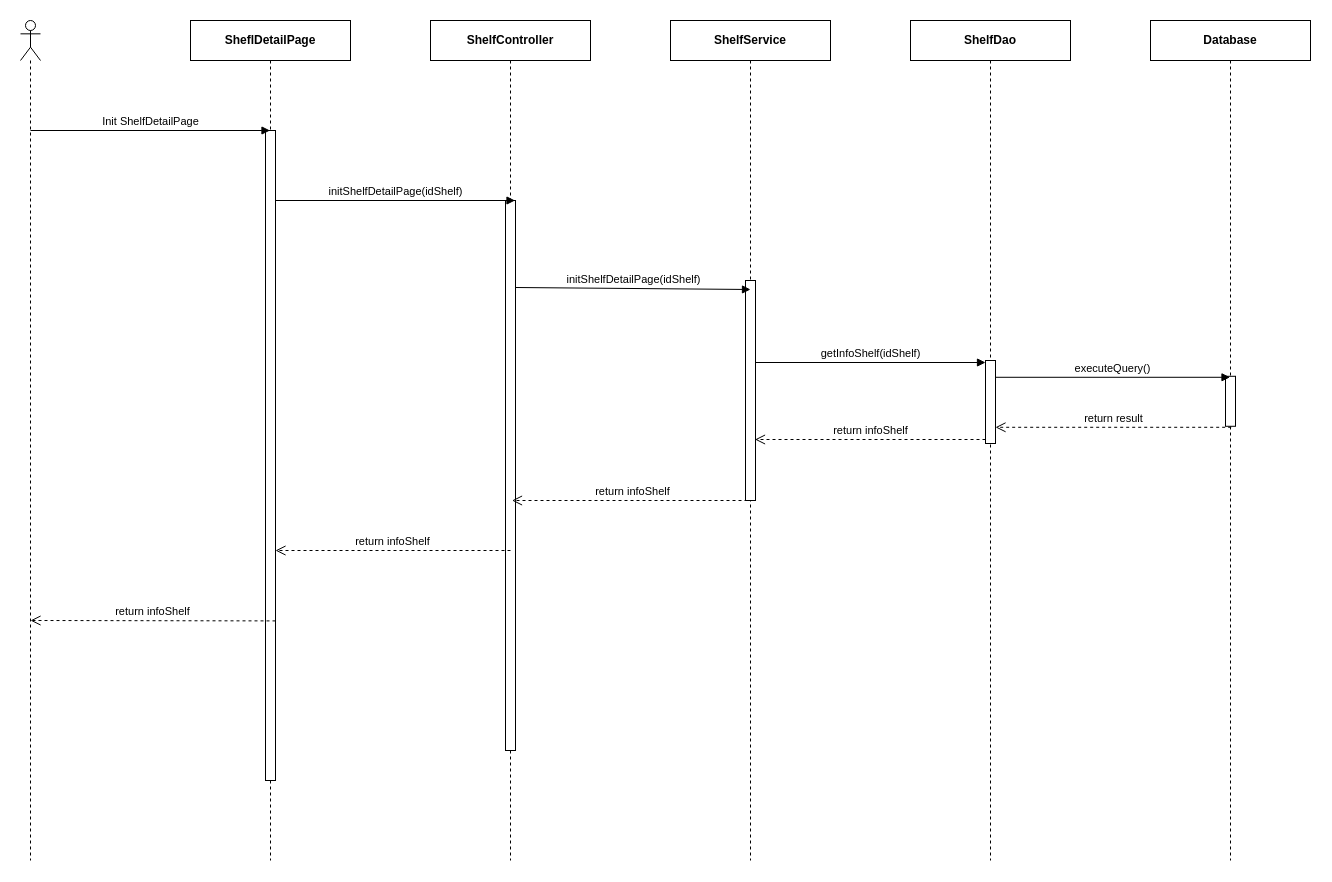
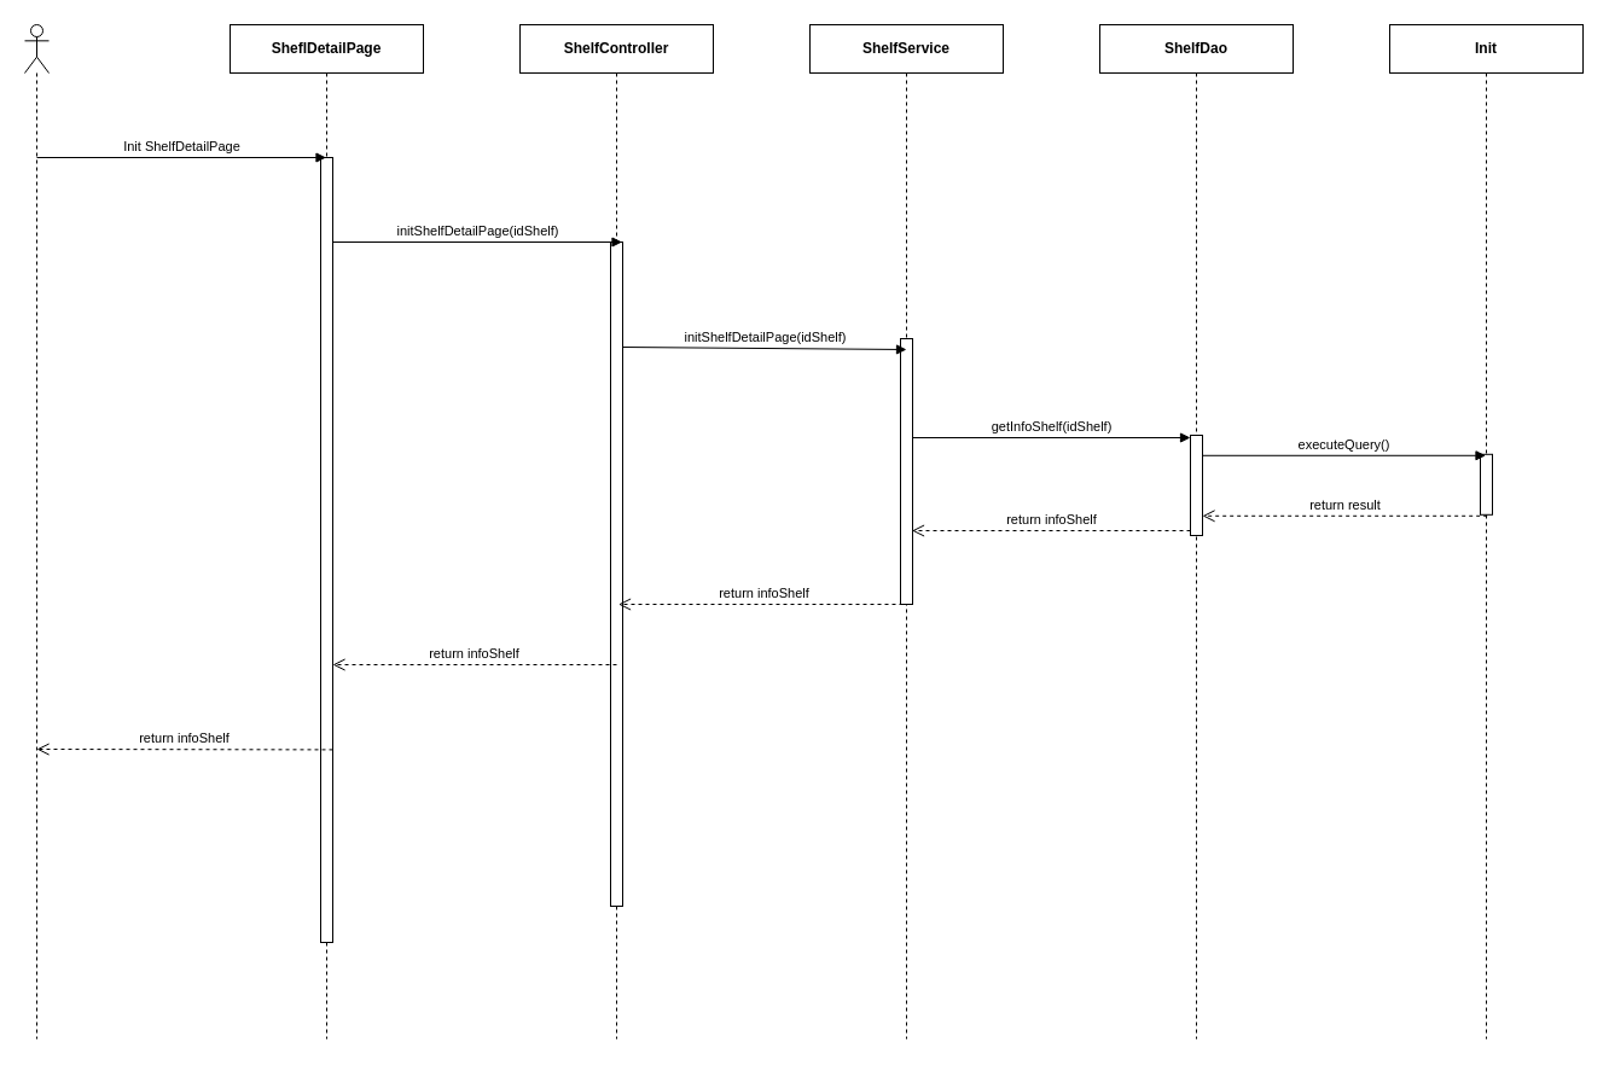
- <mxCell id="18" value="&lt;b&gt;Database&lt;/b&gt;" style="shape=umlLifeline;perimeter=lifelinePerimeter;whiteSpace=wrap;html=1;container=1;collapsible=0;recursiveResize=0;outlineConnect=0;" parent="1" vertex="1"><mxGeometry x="1150" y="20" width="160" height="840" as="geometry" /></mxCell>
+ <mxCell id="18" value="&lt;b&gt;Init&lt;/b&gt;" style="shape=umlLifeline;perimeter=lifelinePerimeter;whiteSpace=wrap;html=1;container=1;collapsible=0;recursiveResize=0;outlineConnect=0;" parent="1" vertex="1"><mxGeometry x="1150" y="20" width="160" height="840" as="geometry" /></mxCell>
